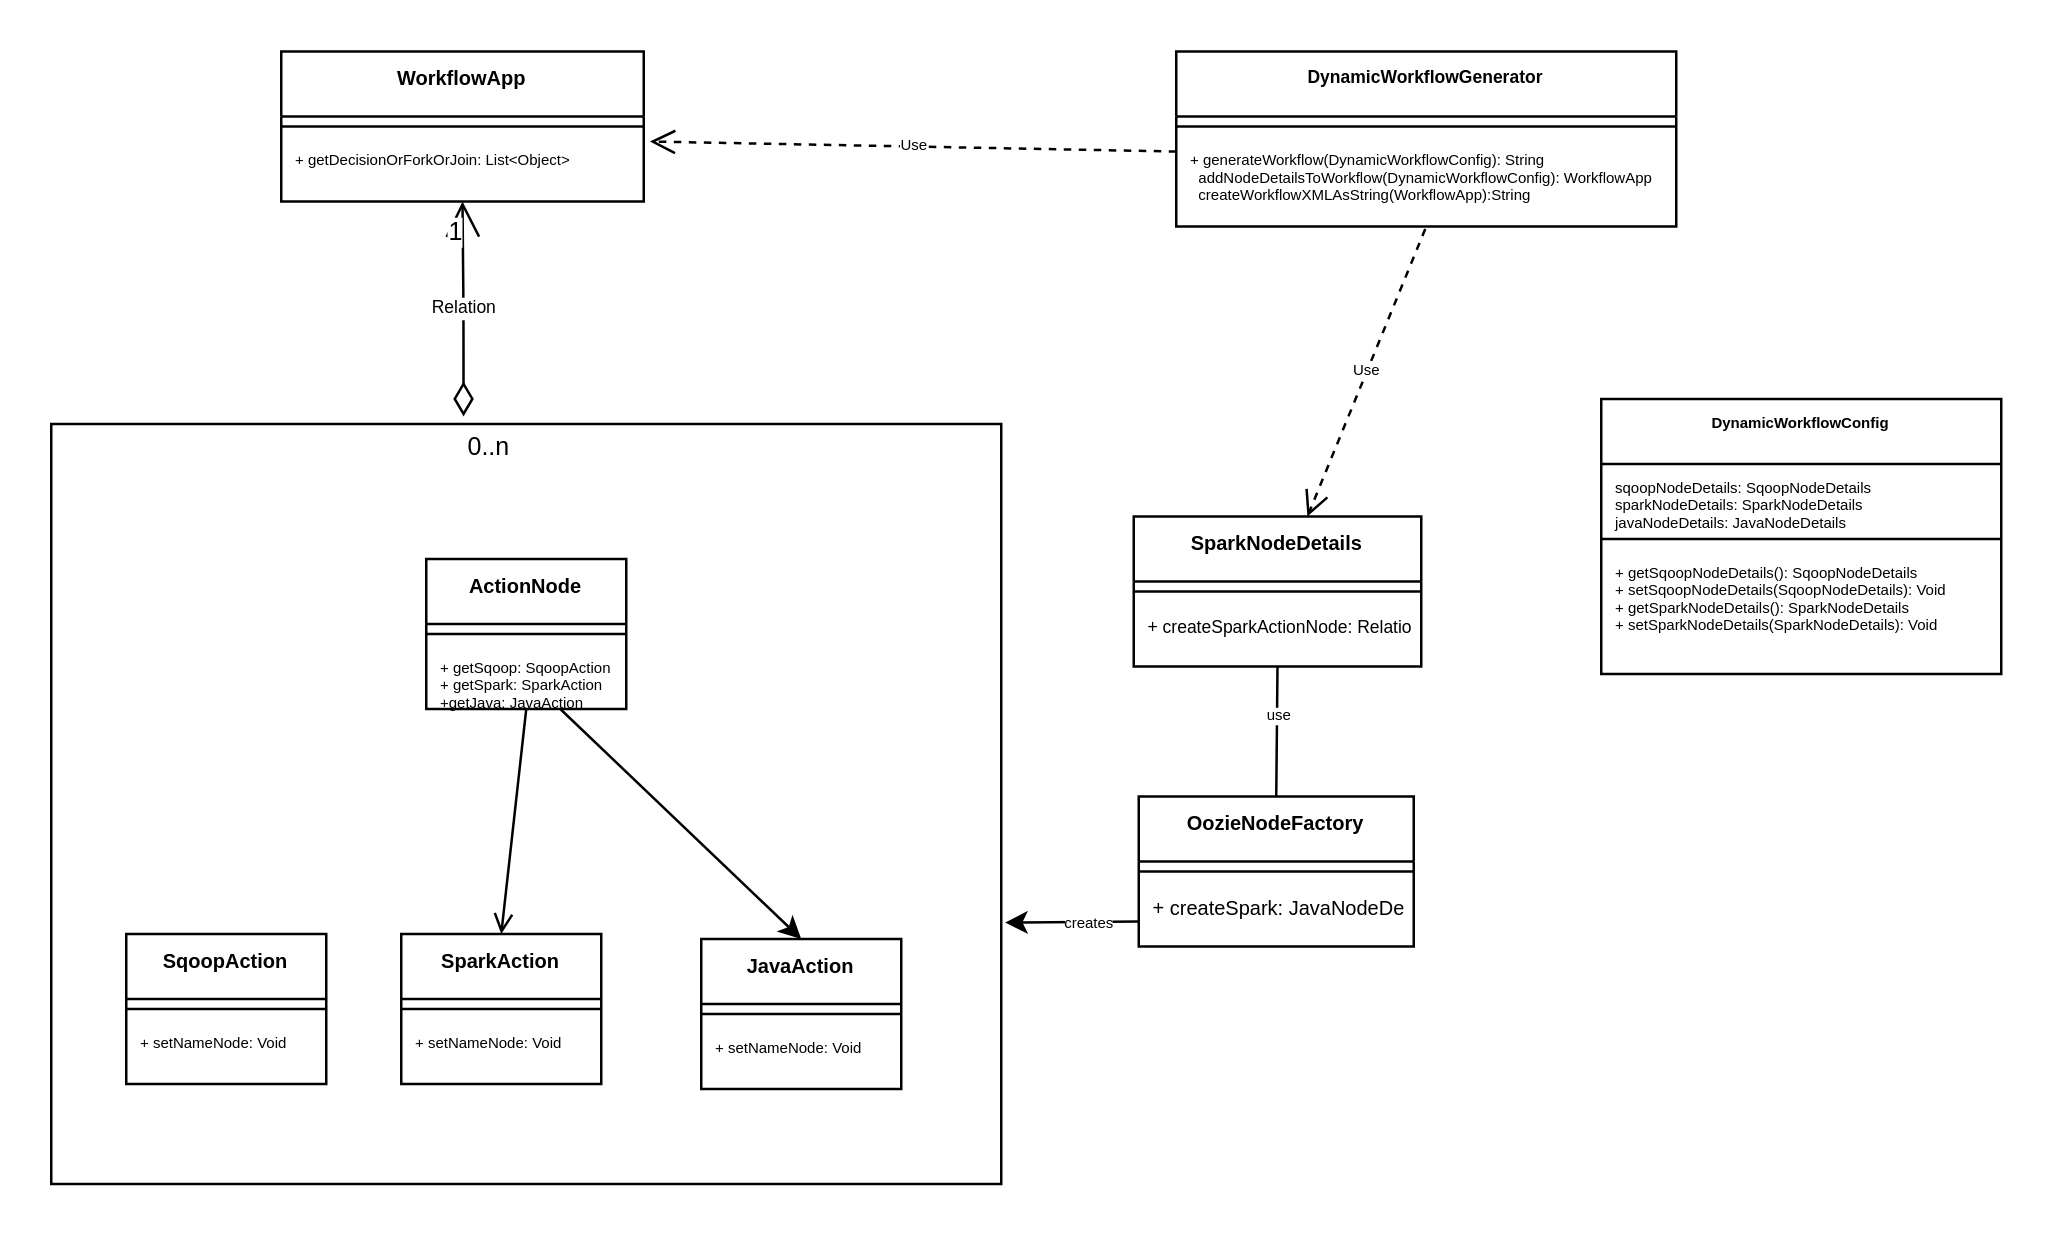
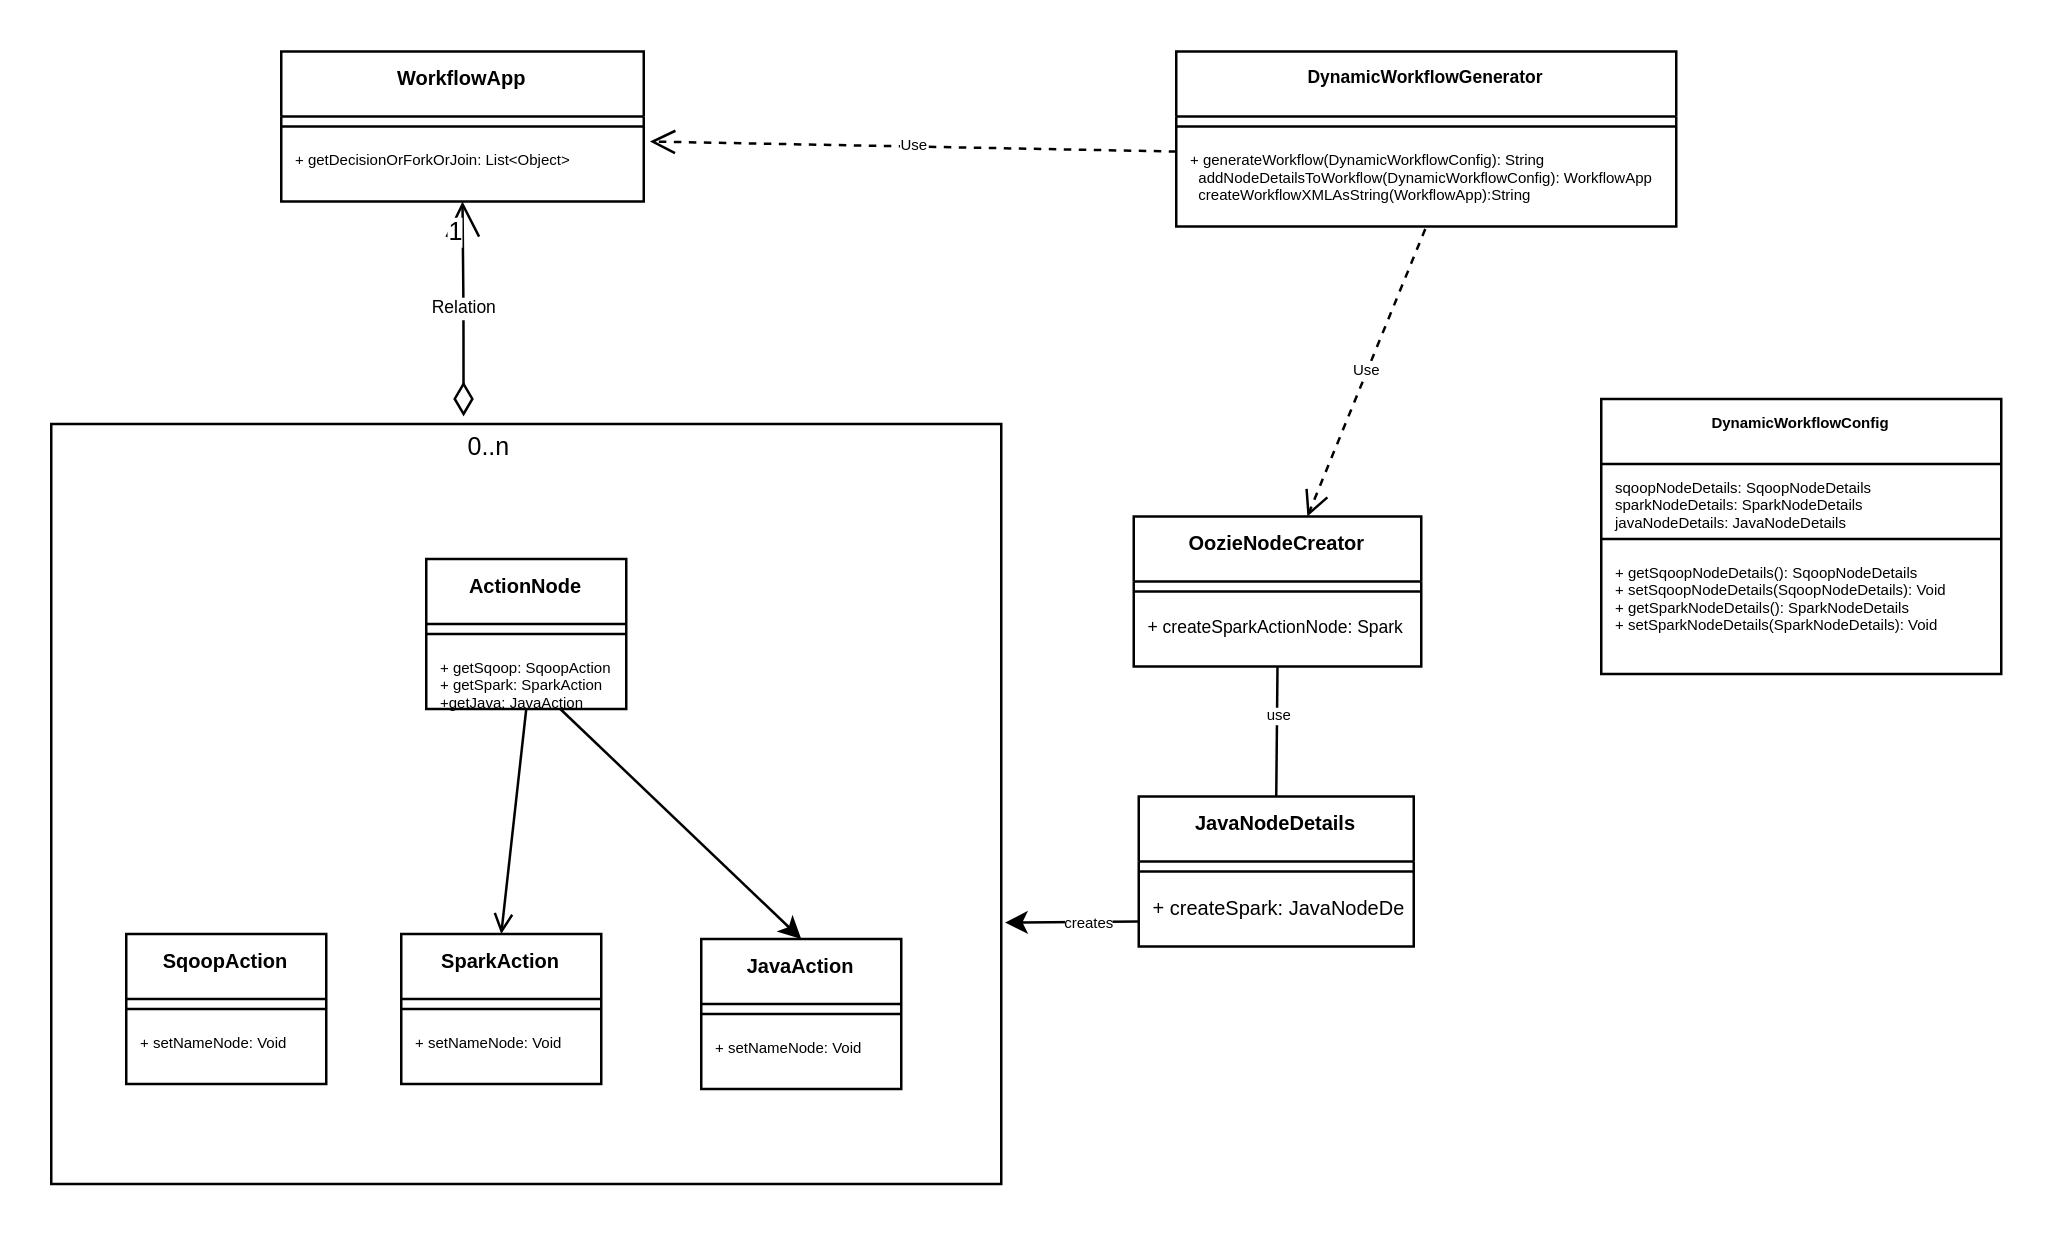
- <mxCell id="2" value="SparkNodeDetails" style="swimlane;fontStyle=1;align=center;verticalAlign=top;childLayout=stackLayout;horizontal=1;startSize=26;horizontalStack=0;resizeParent=1;resizeParentMax=0;resizeLast=0;collapsible=1;marginBottom=0;fontSize=8;" vertex="1" parent="1"><mxGeometry x="453" y="206" width="115" height="60" as="geometry" /></mxCell>
+ <mxCell id="2" value="OozieNodeCreator" style="swimlane;fontStyle=1;align=center;verticalAlign=top;childLayout=stackLayout;horizontal=1;startSize=26;horizontalStack=0;resizeParent=1;resizeParentMax=0;resizeLast=0;collapsible=1;marginBottom=0;fontSize=8;" vertex="1" parent="1"><mxGeometry x="453" y="206" width="115" height="60" as="geometry" /></mxCell>
- <mxCell id="4" value="+ createSparkActionNode: Relation" style="text;strokeColor=none;fillColor=none;align=left;verticalAlign=top;spacingLeft=4;spacingRight=4;overflow=hidden;rotatable=0;points=[[0,0.5],[1,0.5]];portConstraint=eastwest;fontSize=7;" vertex="1" parent="2"><mxGeometry y="34" width="115" height="26" as="geometry" /></mxCell>
+ <mxCell id="4" value="+ createSparkActionNode: Spark" style="text;strokeColor=none;fillColor=none;align=left;verticalAlign=top;spacingLeft=4;spacingRight=4;overflow=hidden;rotatable=0;points=[[0,0.5],[1,0.5]];portConstraint=eastwest;fontSize=7;" vertex="1" parent="2"><mxGeometry y="34" width="115" height="26" as="geometry" /></mxCell>
- <mxCell id="5" value="OozieNodeFactory" style="swimlane;fontStyle=1;align=center;verticalAlign=top;childLayout=stackLayout;horizontal=1;startSize=26;horizontalStack=0;resizeParent=1;resizeParentMax=0;resizeLast=0;collapsible=1;marginBottom=0;fontSize=8;" vertex="1" parent="1"><mxGeometry x="455" y="318" width="110" height="60" as="geometry" /></mxCell>
+ <mxCell id="5" value="JavaNodeDetails" style="swimlane;fontStyle=1;align=center;verticalAlign=top;childLayout=stackLayout;horizontal=1;startSize=26;horizontalStack=0;resizeParent=1;resizeParentMax=0;resizeLast=0;collapsible=1;marginBottom=0;fontSize=8;" vertex="1" parent="1"><mxGeometry x="455" y="318" width="110" height="60" as="geometry" /></mxCell>
